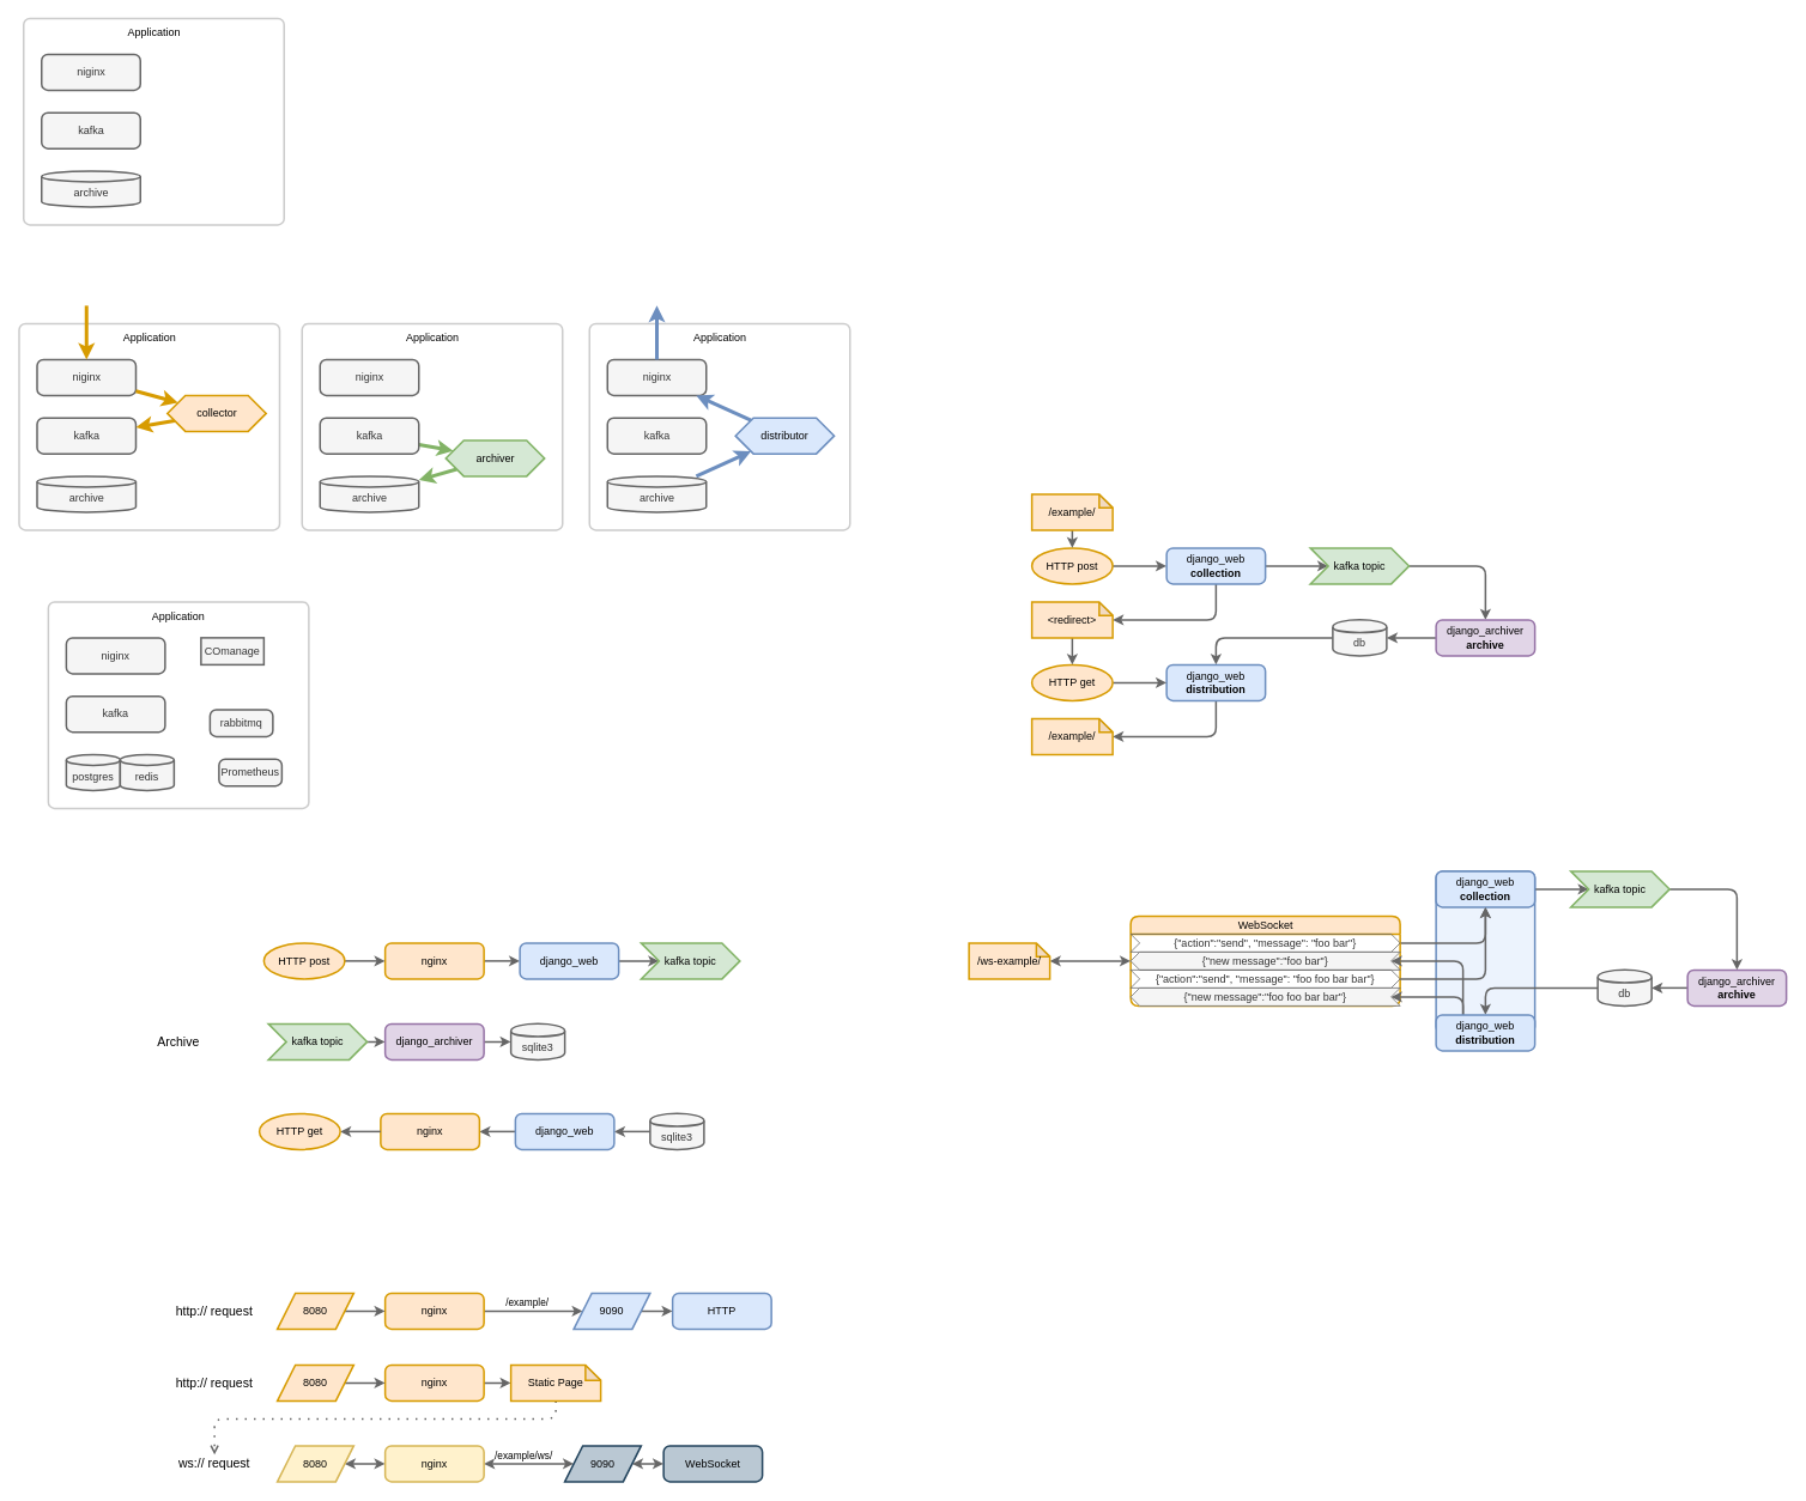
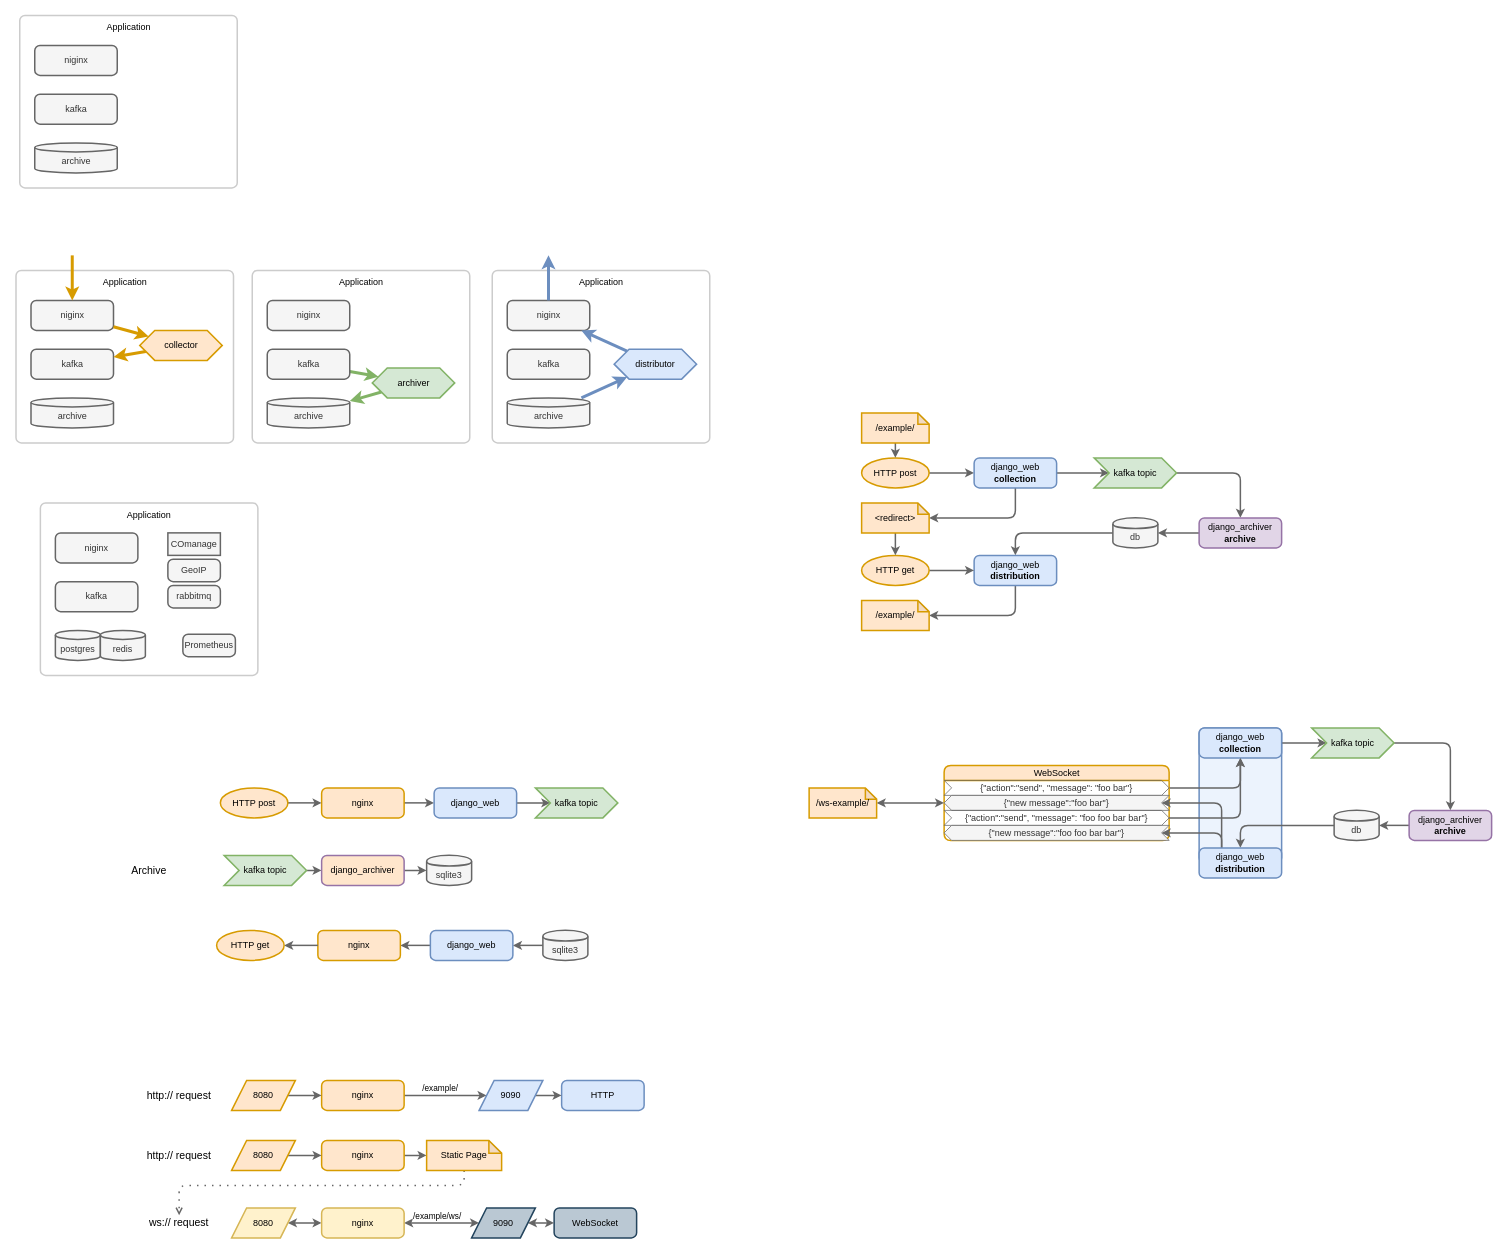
+ <mxCell id="82" value="GeoIP" style="rounded=1;html=1;absoluteArcSize=1;arcSize=14;strokeWidth=2;shadow=0;glass=0;labelBackgroundColor=none;fillColor=#f5f5f5;fontSize=12;align=center;strokeColor=#666666;whiteSpace=wrap;fontColor=#333333;" parent="75" vertex="1"><mxGeometry x="170" y="75" width="70" height="30" as="geometry" /></mxCell>
- <mxCell id="80" value="rabbitmq" style="rounded=1;html=1;absoluteArcSize=1;arcSize=14;strokeWidth=2;shadow=0;glass=0;labelBackgroundColor=none;fillColor=#f5f5f5;fontSize=12;align=center;strokeColor=#666666;whiteSpace=wrap;fontColor=#333333;" parent="75" vertex="1"><mxGeometry x="180" y="120" width="70" height="30" as="geometry" /></mxCell>
+ <mxCell id="80" value="rabbitmq" style="rounded=1;html=1;absoluteArcSize=1;arcSize=14;strokeWidth=2;shadow=0;glass=0;labelBackgroundColor=none;fillColor=#f5f5f5;fontSize=12;align=center;strokeColor=#666666;whiteSpace=wrap;fontColor=#333333;" parent="75" vertex="1"><mxGeometry x="170" y="110" width="70" height="30" as="geometry" /></mxCell>
- <mxCell id="38" value="django_archiver" style="rounded=1;html=1;absoluteArcSize=1;arcSize=14;strokeWidth=2;shadow=0;glass=0;labelBackgroundColor=none;fillColor=#e1d5e7;fontSize=12;align=center;strokeColor=#9673a6;whiteSpace=wrap;" parent="1" vertex="1"><mxGeometry x="428" y="1140" width="110" height="40" as="geometry" /></mxCell>
+ <mxCell id="38" value="django_archiver" style="rounded=1;html=1;absoluteArcSize=1;arcSize=14;strokeWidth=2;shadow=0;glass=0;labelBackgroundColor=none;fillColor=#ffe6cc;fontSize=12;align=center;strokeColor=#9673a6;whiteSpace=wrap;" parent="1" vertex="1"><mxGeometry x="428" y="1140" width="110" height="40" as="geometry" /></mxCell>
